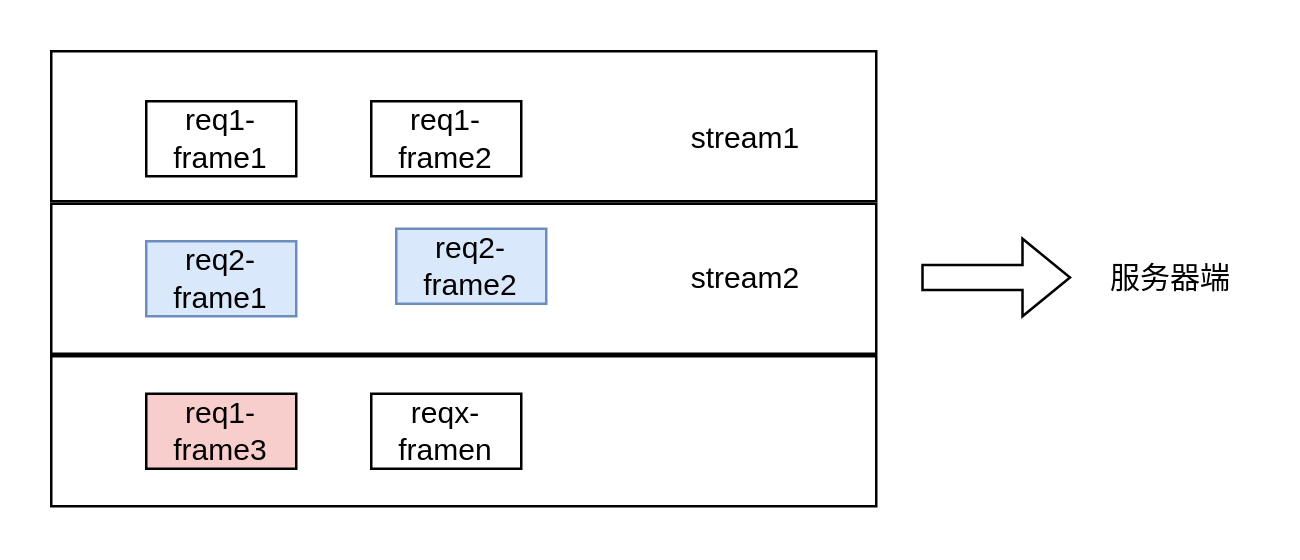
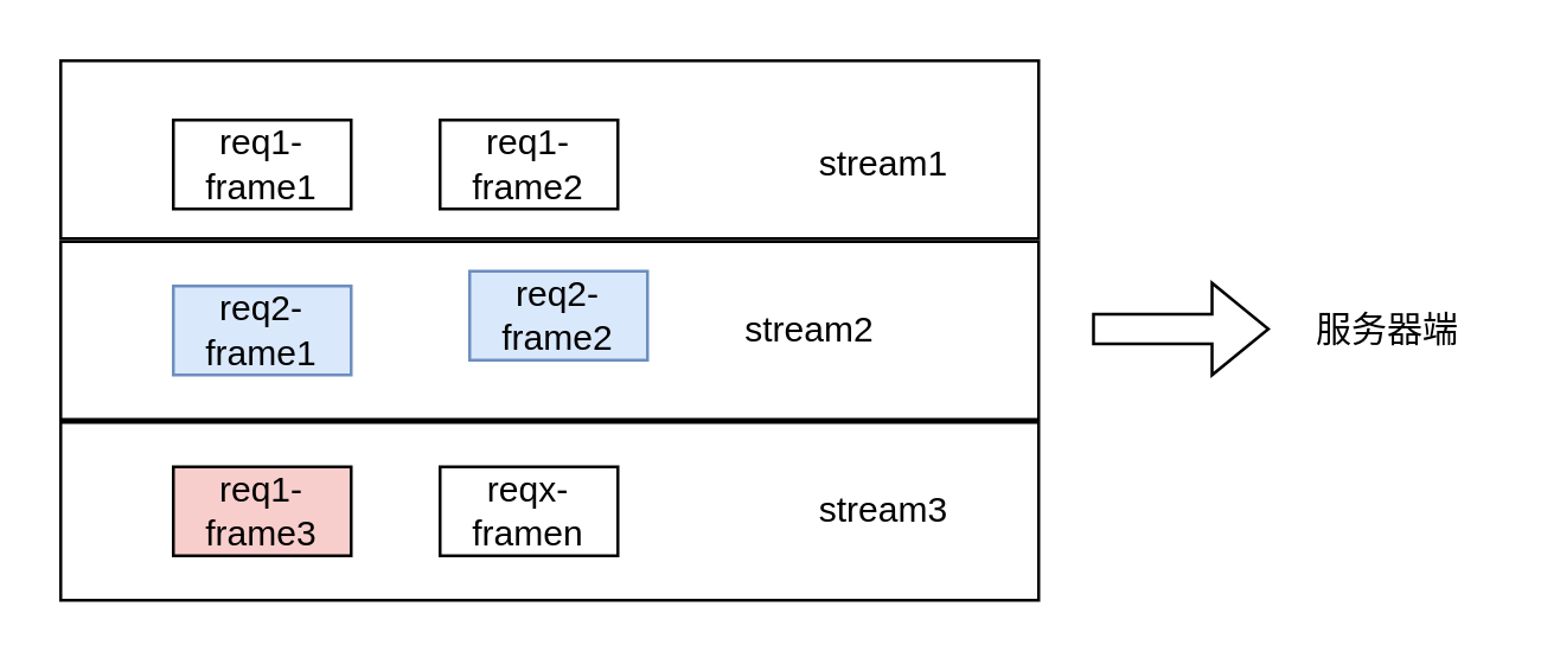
- <mxCell id="14" value="stream2" style="text;html=1;strokeColor=none;fillColor=none;align=center;verticalAlign=middle;whiteSpace=wrap;rounded=0;" vertex="1" parent="1"><mxGeometry x="268" y="96" width="60" height="30" as="geometry" /></mxCell>
+ <mxCell id="14" value="stream2" style="text;html=1;strokeColor=none;fillColor=none;align=center;verticalAlign=middle;whiteSpace=wrap;rounded=0;" vertex="1" parent="1"><mxGeometry x="243" y="96" width="60" height="30" as="geometry" /></mxCell>
+ <mxCell id="15" value="stream3" style="text;html=1;strokeColor=none;fillColor=none;align=center;verticalAlign=middle;whiteSpace=wrap;rounded=0;" vertex="1" parent="1"><mxGeometry x="268" y="157" width="60" height="30" as="geometry" /></mxCell>
